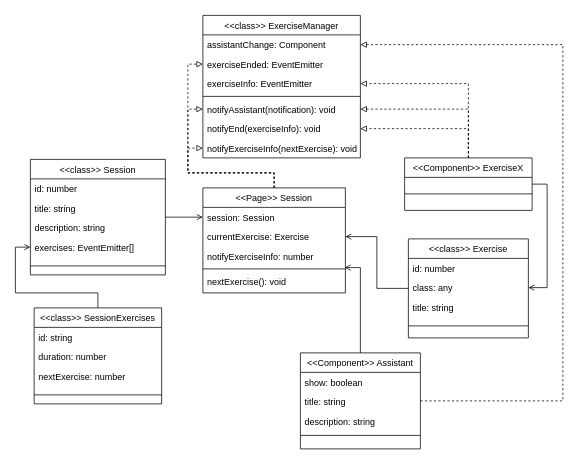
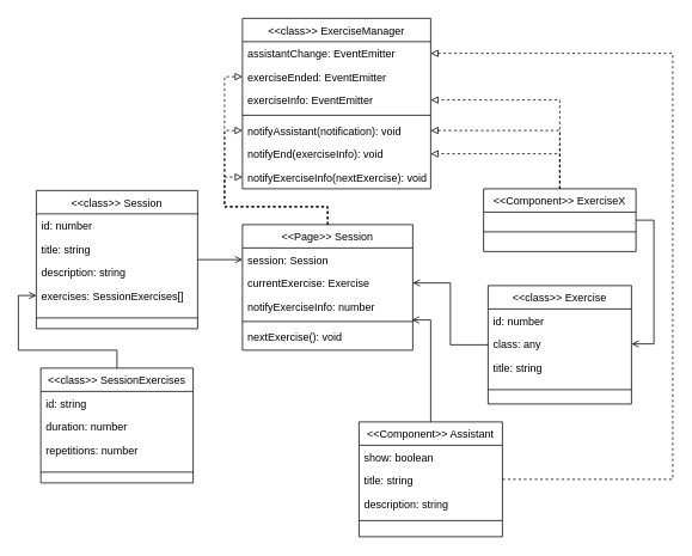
- <mxCell id="22" value="assistantChange: Component" style="text;align=left;verticalAlign=top;spacingLeft=4;spacingRight=4;overflow=hidden;rotatable=0;points=[[0,0.5],[1,0.5]];portConstraint=eastwest;" parent="21" vertex="1"><mxGeometry y="26" width="210" height="26" as="geometry" /></mxCell>
+ <mxCell id="22" value="assistantChange: EventEmitter" style="text;align=left;verticalAlign=top;spacingLeft=4;spacingRight=4;overflow=hidden;rotatable=0;points=[[0,0.5],[1,0.5]];portConstraint=eastwest;" parent="21" vertex="1"><mxGeometry y="26" width="210" height="26" as="geometry" /></mxCell>
- <mxCell id="39" value="exercises: EventEmitter[]" style="text;align=left;verticalAlign=top;spacingLeft=4;spacingRight=4;overflow=hidden;rotatable=0;points=[[0,0.5],[1,0.5]];portConstraint=eastwest;rounded=0;shadow=0;html=0;" parent="35" vertex="1"><mxGeometry y="104" width="180" height="26" as="geometry" /></mxCell>
+ <mxCell id="39" value="exercises: SessionExercises[]" style="text;align=left;verticalAlign=top;spacingLeft=4;spacingRight=4;overflow=hidden;rotatable=0;points=[[0,0.5],[1,0.5]];portConstraint=eastwest;rounded=0;shadow=0;html=0;" parent="35" vertex="1"><mxGeometry y="104" width="180" height="26" as="geometry" /></mxCell>
- <mxCell id="44" value="nextExercise: number" style="text;align=left;verticalAlign=top;spacingLeft=4;spacingRight=4;overflow=hidden;rotatable=0;points=[[0,0.5],[1,0.5]];portConstraint=eastwest;rounded=0;shadow=0;html=0;" parent="41" vertex="1"><mxGeometry y="78" width="170" height="26" as="geometry" /></mxCell>
+ <mxCell id="44" value="repetitions: number" style="text;align=left;verticalAlign=top;spacingLeft=4;spacingRight=4;overflow=hidden;rotatable=0;points=[[0,0.5],[1,0.5]];portConstraint=eastwest;rounded=0;shadow=0;html=0;" parent="41" vertex="1"><mxGeometry y="78" width="170" height="26" as="geometry" /></mxCell>
